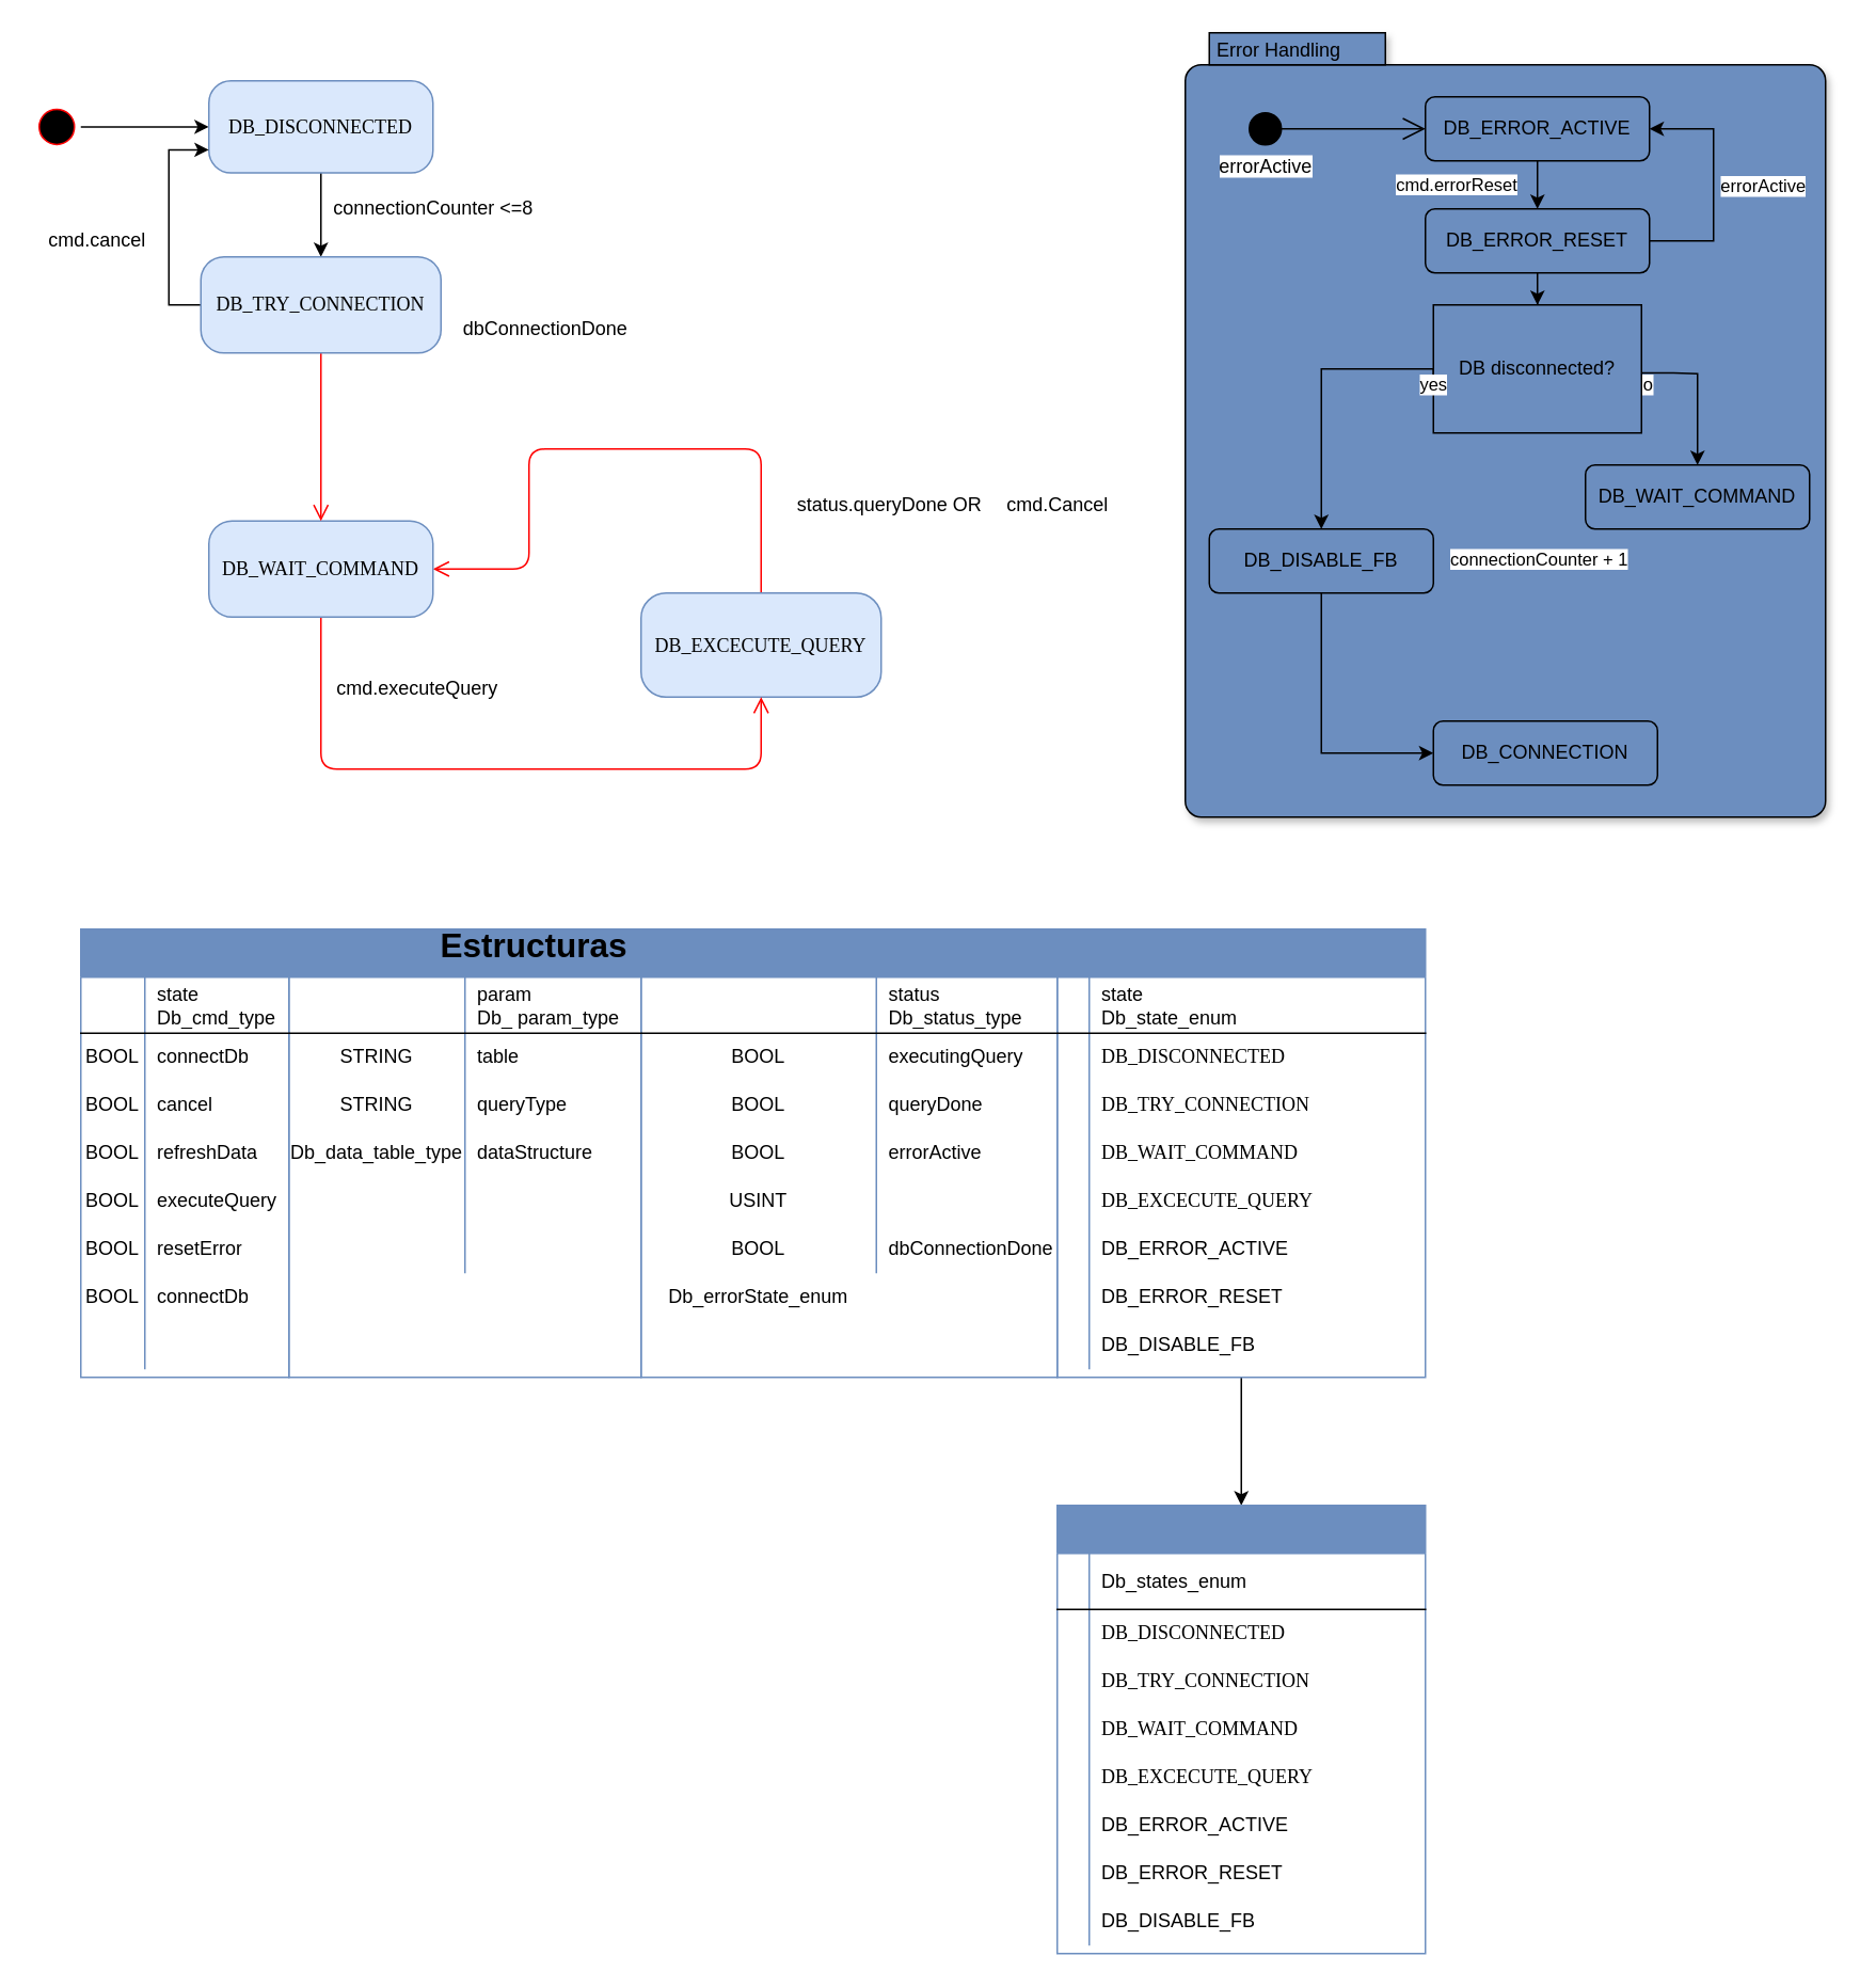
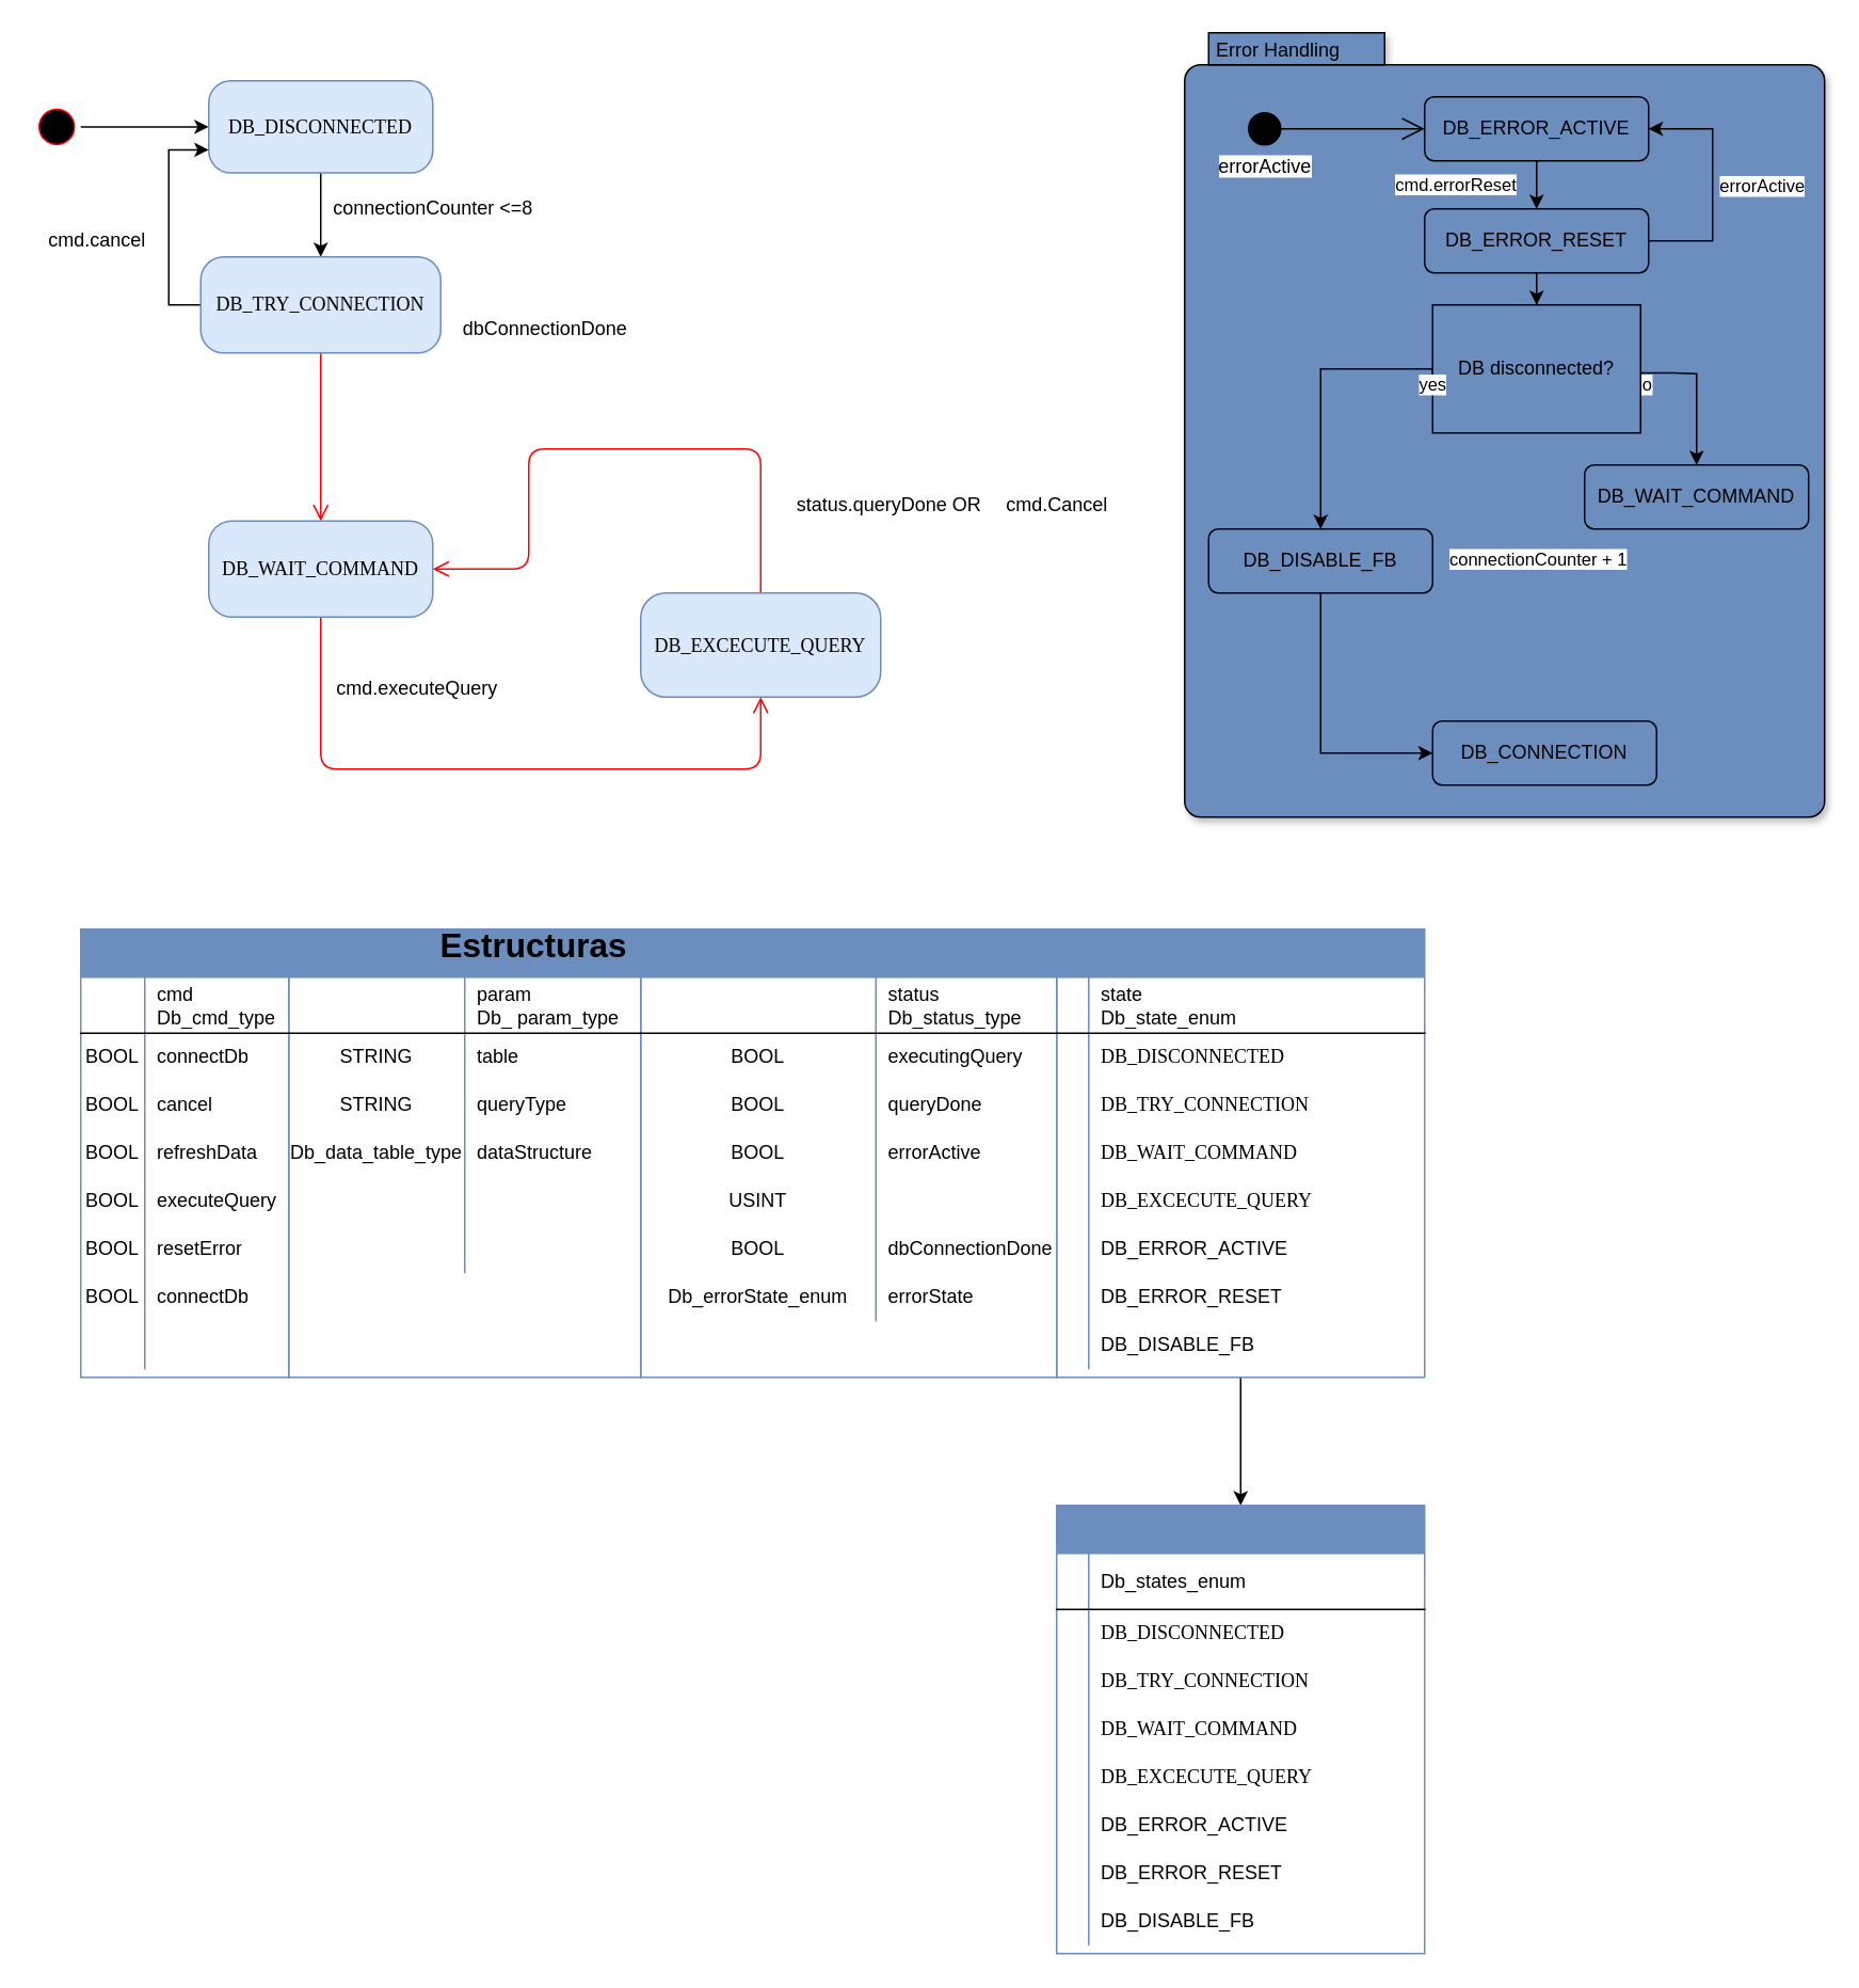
- <mxCell id="11" value="state&lt;br&gt;Db_cmd_type" style="shape=partialRectangle;html=1;whiteSpace=wrap;connectable=0;fillColor=none;top=0;left=0;bottom=0;right=0;align=left;spacingLeft=6;overflow=hidden;" parent="9" vertex="1"><mxGeometry x="40" width="90" height="35" as="geometry" /></mxCell>
+ <mxCell id="11" value="cmd&lt;br&gt;Db_cmd_type" style="shape=partialRectangle;html=1;whiteSpace=wrap;connectable=0;fillColor=none;top=0;left=0;bottom=0;right=0;align=left;spacingLeft=6;overflow=hidden;" parent="9" vertex="1"><mxGeometry x="40" width="90" height="35" as="geometry" /></mxCell>
+ <mxCell id="72" value="errorState" style="shape=partialRectangle;html=1;whiteSpace=wrap;connectable=0;fillColor=none;top=0;left=0;bottom=0;right=0;align=left;spacingLeft=6;overflow=hidden;" parent="70" vertex="1"><mxGeometry x="147" width="113" height="30" as="geometry" /></mxCell>
